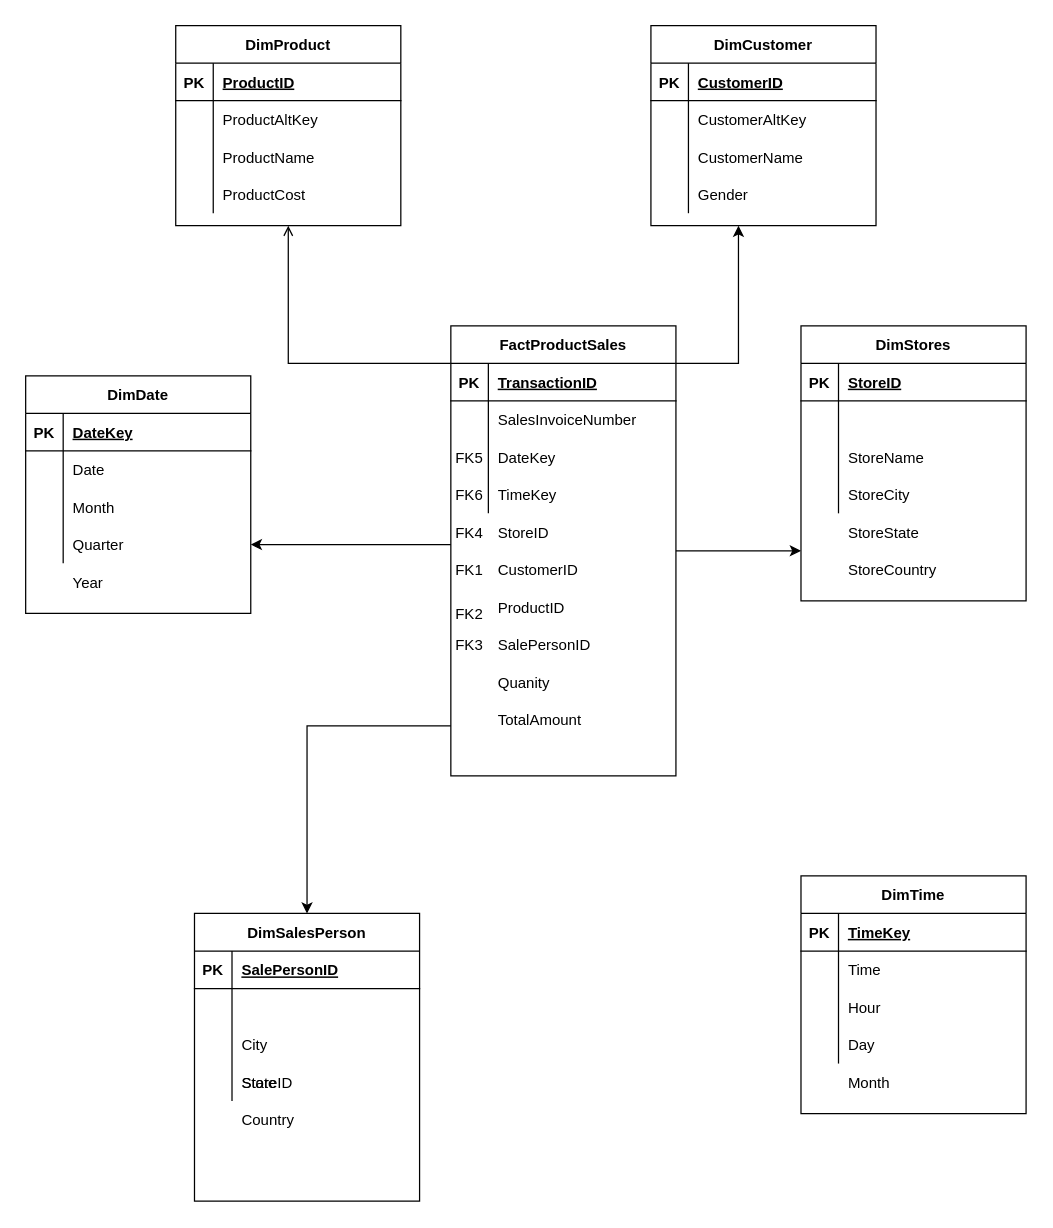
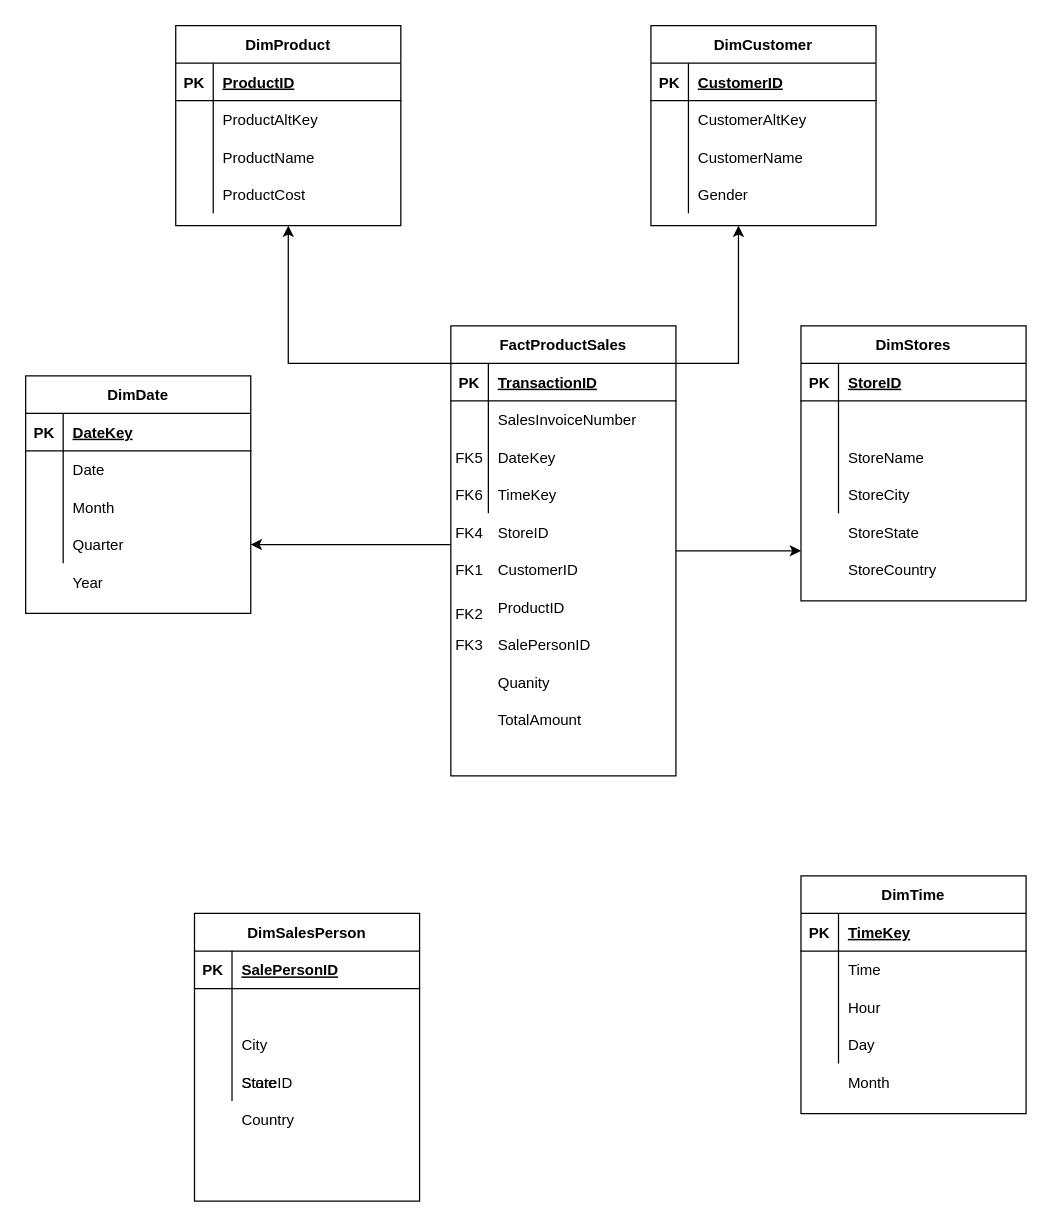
- <mxCell id="32" style="edgeStyle=orthogonalEdgeStyle;rounded=0;orthogonalLoop=1;jettySize=auto;html=1;entryX=0.5;entryY=1;entryDx=0;entryDy=0;endArrow=open;" edge="1" parent="1" source="33" target="2"><mxGeometry relative="1" as="geometry"><Array as="points"><mxPoint x="230" y="290" /></Array></mxGeometry></mxCell>
+ <mxCell id="32" style="edgeStyle=orthogonalEdgeStyle;rounded=0;orthogonalLoop=1;jettySize=auto;html=1;entryX=0.5;entryY=1;entryDx=0;entryDy=0;" edge="1" parent="1" source="33" target="2"><mxGeometry relative="1" as="geometry"><Array as="points"><mxPoint x="230" y="290" /></Array></mxGeometry></mxCell>
- <mxCell id="31" style="edgeStyle=orthogonalEdgeStyle;rounded=0;orthogonalLoop=1;jettySize=auto;html=1;entryX=0.5;entryY=0;entryDx=0;entryDy=0;" edge="1" parent="1" source="33" target="84"><mxGeometry relative="1" as="geometry"><Array as="points"><mxPoint x="245" y="580" /></Array></mxGeometry></mxCell>
